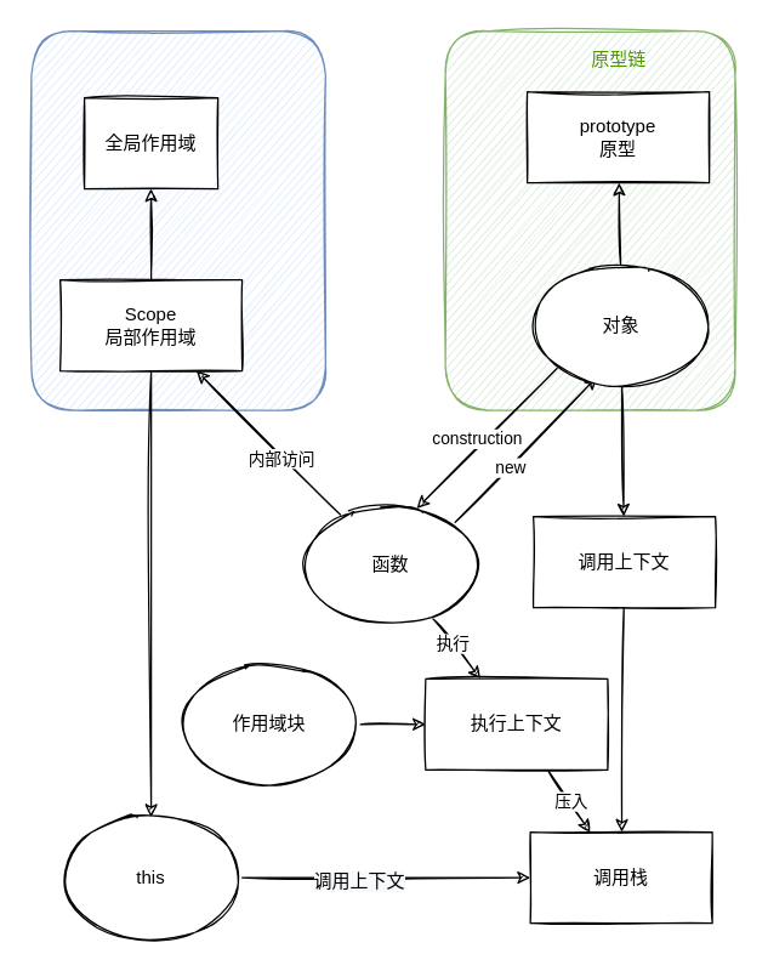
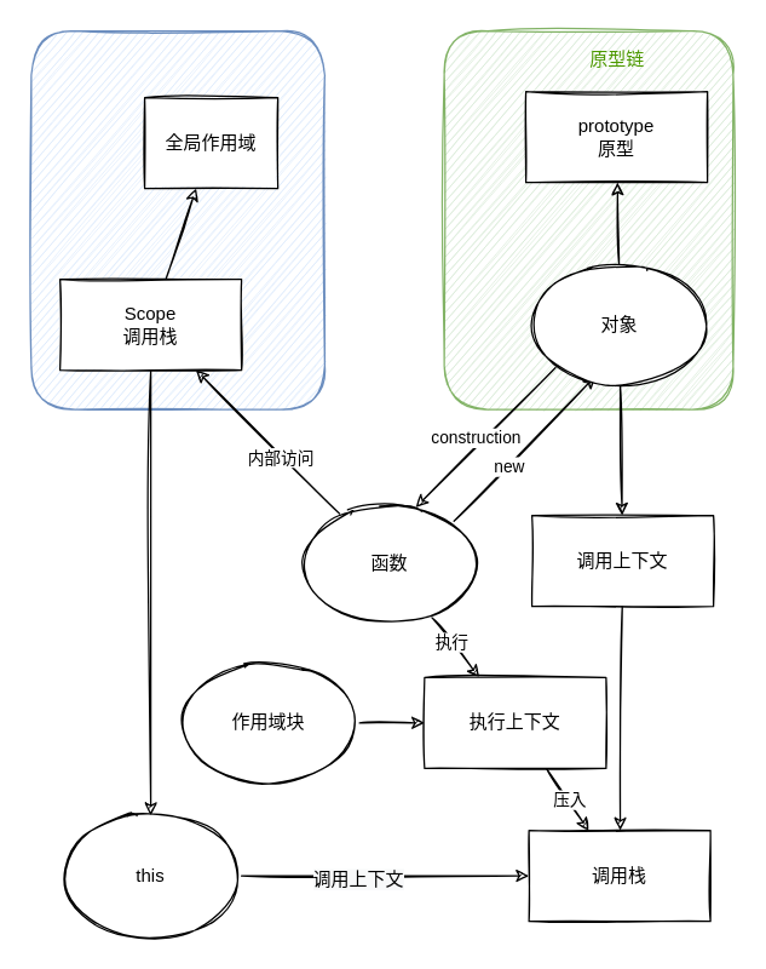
- <mxCell id="34" value="全局作用域" style="rounded=0;whiteSpace=wrap;html=1;sketch=1;" parent="1" vertex="1"><mxGeometry x="54.968" y="64" width="88.061" height="60" as="geometry" /></mxCell>
+ <mxCell id="34" value="全局作用域" style="rounded=0;whiteSpace=wrap;html=1;sketch=1;" parent="1" vertex="1"><mxGeometry x="94.968" y="64" width="88.061" height="60" as="geometry" /></mxCell>
- <mxCell id="6" value="Scope&lt;br&gt;局部作用域" style="rounded=0;whiteSpace=wrap;html=1;sketch=1;" parent="1" vertex="1"><mxGeometry x="39" y="184" width="120" height="60" as="geometry" /></mxCell>
+ <mxCell id="6" value="Scope&lt;br&gt;调用栈" style="rounded=0;whiteSpace=wrap;html=1;sketch=1;" parent="1" vertex="1"><mxGeometry x="39" y="184" width="120" height="60" as="geometry" /></mxCell>
